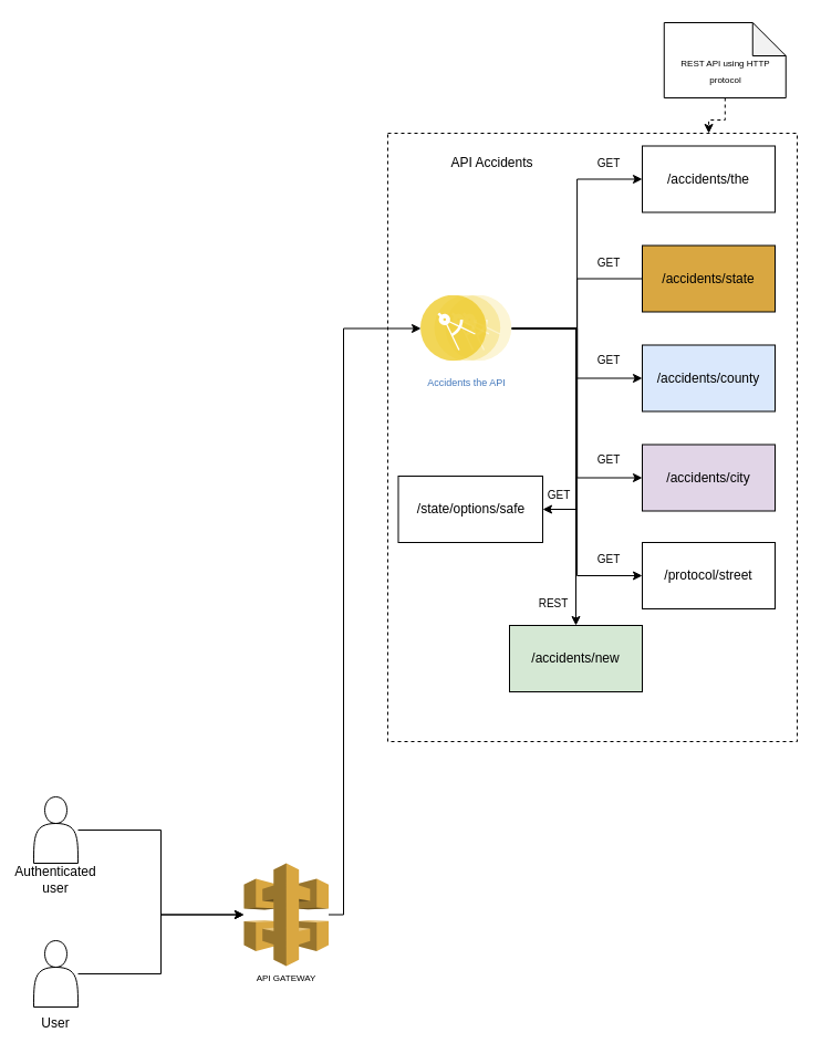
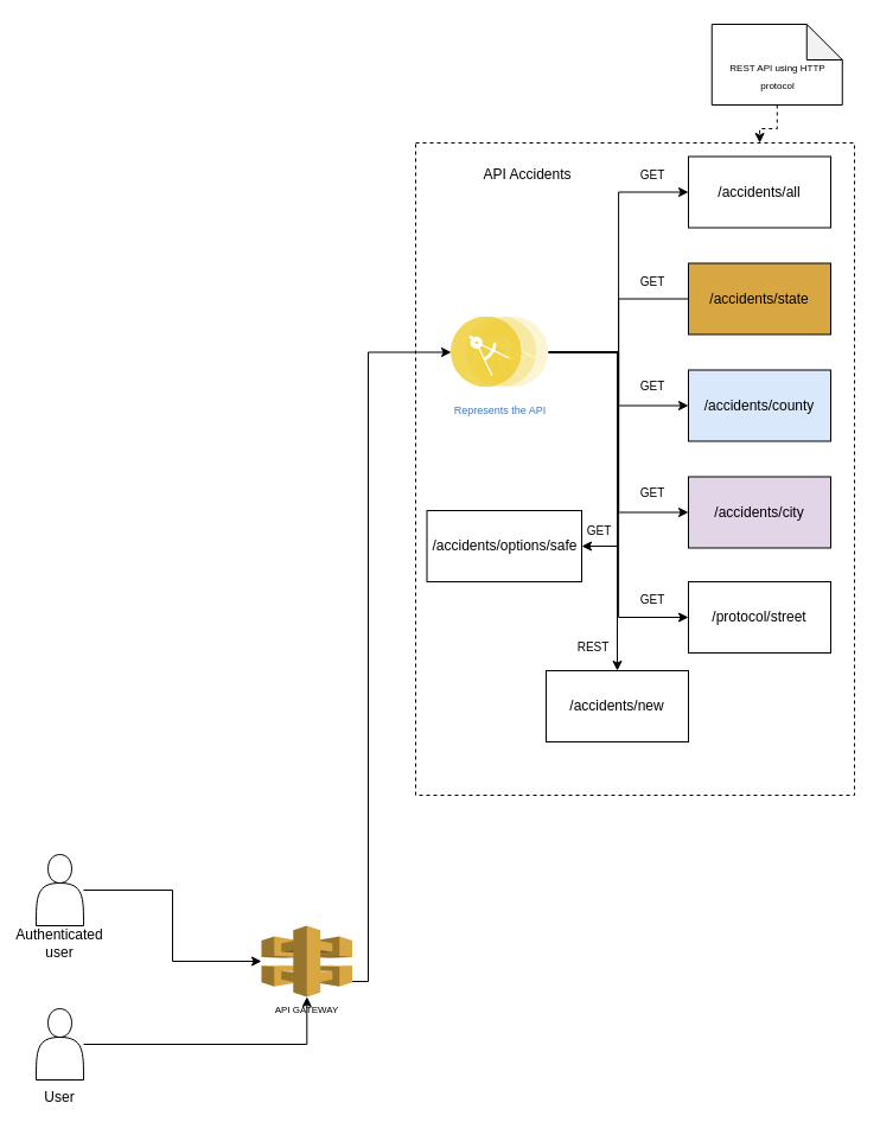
- <mxCell id="15" value="/accidents/the" style="rounded=0;whiteSpace=wrap;html=1;fontSize=12;" vertex="1" parent="1"><mxGeometry x="580" y="131.5" width="120" height="60" as="geometry" /></mxCell>
+ <mxCell id="15" value="/accidents/all" style="rounded=0;whiteSpace=wrap;html=1;fontSize=12;" vertex="1" parent="1"><mxGeometry x="580" y="131.5" width="120" height="60" as="geometry" /></mxCell>
- <mxCell id="14" value="&lt;p style=&quot;text-align: justify; line-height: 0%; font-size: 9px;&quot;&gt;Accidents the API&lt;/p&gt;" style="image;aspect=fixed;perimeter=ellipsePerimeter;html=1;align=center;shadow=0;dashed=0;fontColor=#4277BB;labelBackgroundColor=default;fontSize=12;spacingTop=3;image=img/lib/ibm/applications/microservice.svg;" vertex="1" parent="1"><mxGeometry x="380" y="266.5" width="82.2" height="60" as="geometry" /></mxCell>
+ <mxCell id="14" value="&lt;p style=&quot;text-align: justify; line-height: 0%; font-size: 9px;&quot;&gt;Represents the API&lt;/p&gt;" style="image;aspect=fixed;perimeter=ellipsePerimeter;html=1;align=center;shadow=0;dashed=0;fontColor=#4277BB;labelBackgroundColor=default;fontSize=12;spacingTop=3;image=img/lib/ibm/applications/microservice.svg;" vertex="1" parent="1"><mxGeometry x="380" y="266.5" width="82.2" height="60" as="geometry" /></mxCell>
- <mxCell id="22" value="/state/options/safe" style="rounded=0;whiteSpace=wrap;html=1;fontSize=12;" vertex="1" parent="1"><mxGeometry x="359.5" y="430" width="130.5" height="60" as="geometry" /></mxCell>
+ <mxCell id="22" value="/accidents/options/safe" style="rounded=0;whiteSpace=wrap;html=1;fontSize=12;" vertex="1" parent="1"><mxGeometry x="359.5" y="430" width="130.5" height="60" as="geometry" /></mxCell>
- <mxCell id="21" value="/accidents/new" style="rounded=0;whiteSpace=wrap;html=1;fontSize=12;fillColor=#d5e8d4;" vertex="1" parent="1"><mxGeometry x="460" y="565" width="120" height="60" as="geometry" /></mxCell>
+ <mxCell id="21" value="/accidents/new" style="rounded=0;whiteSpace=wrap;html=1;fontSize=12;" vertex="1" parent="1"><mxGeometry x="460" y="565" width="120" height="60" as="geometry" /></mxCell>
- <mxCell id="4" value="API GATEWAY" style="outlineConnect=0;dashed=0;verticalLabelPosition=bottom;verticalAlign=top;align=center;html=1;shape=mxgraph.aws3.api_gateway;fillColor=#D9A741;gradientColor=none;fontSize=8;" vertex="1" parent="1"><mxGeometry x="220" y="780" width="76.5" height="93" as="geometry" /></mxCell>
+ <mxCell id="4" value="API GATEWAY" style="outlineConnect=0;dashed=0;verticalLabelPosition=bottom;verticalAlign=top;align=center;html=1;shape=mxgraph.aws3.api_gateway;fillColor=#D9A741;gradientColor=none;fontSize=8;" vertex="1" parent="1"><mxGeometry x="220" y="780" width="76.5" height="60" as="geometry" /></mxCell>
